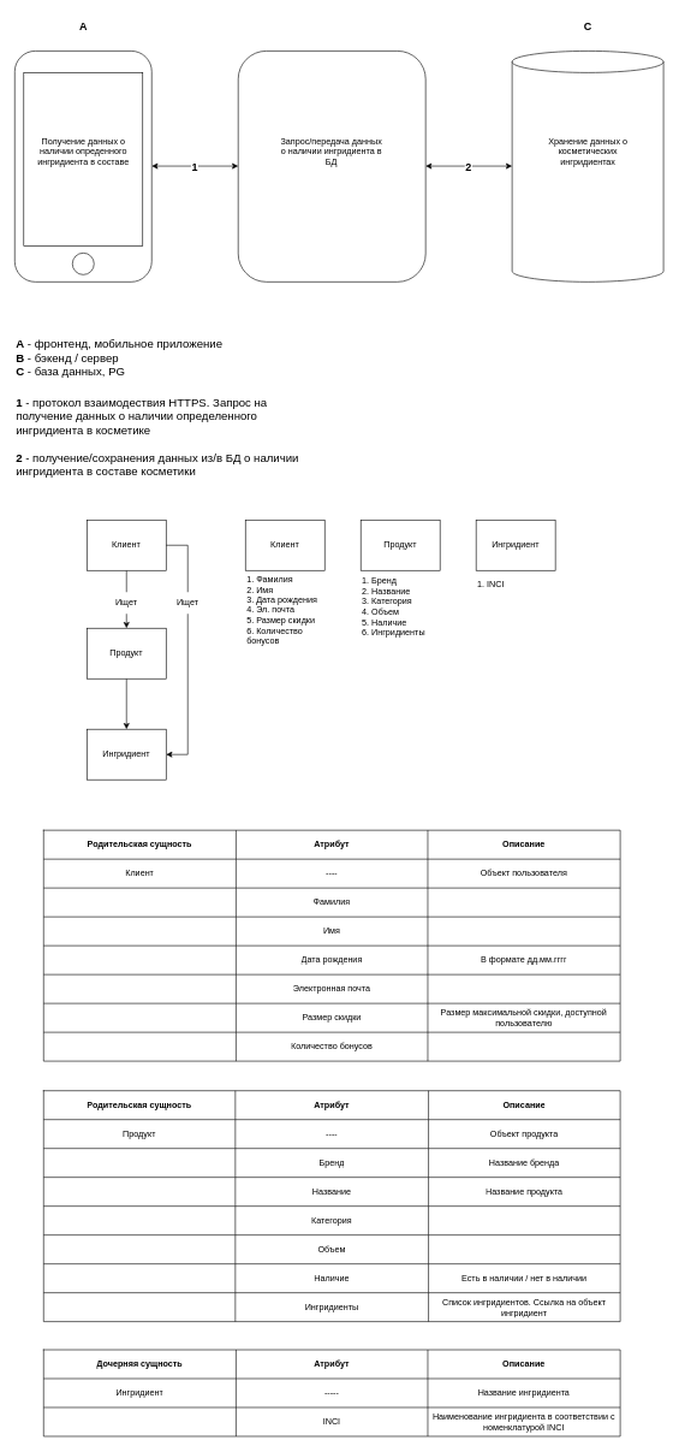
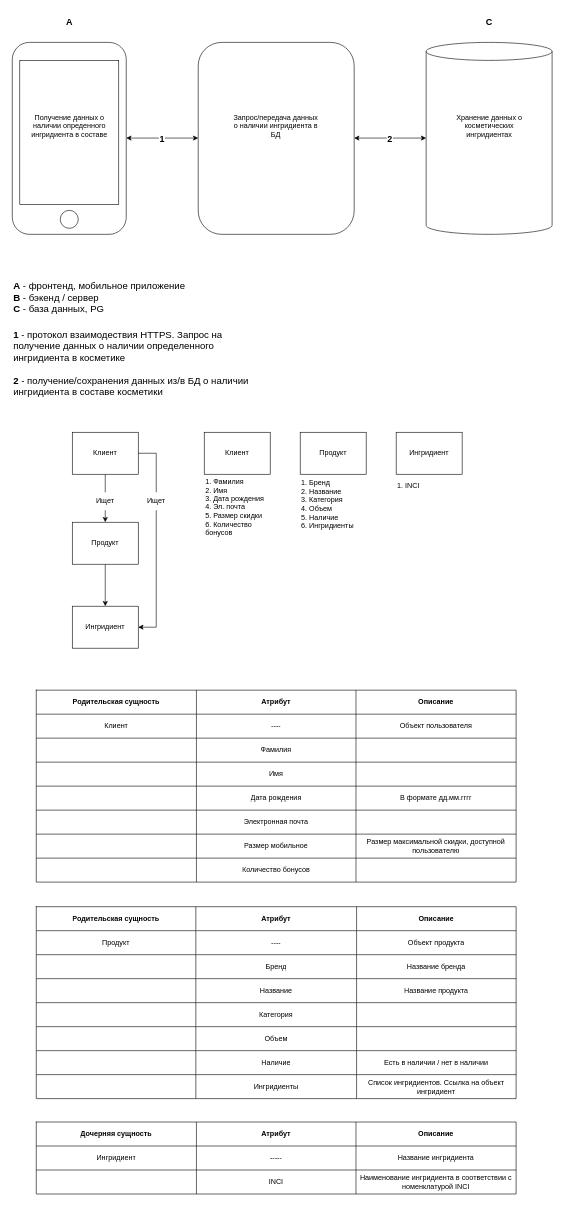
- <mxCell id="65" value="Размер скидки" style="shape=partialRectangle;html=1;whiteSpace=wrap;connectable=0;strokeColor=inherit;overflow=hidden;fillColor=none;top=0;left=0;bottom=0;right=0;pointerEvents=1;" vertex="1" parent="63"><mxGeometry x="267" width="266" height="40" as="geometry"><mxRectangle width="266" height="40" as="alternateBounds" /></mxGeometry></mxCell>
+ <mxCell id="65" value="Размер мобильное" style="shape=partialRectangle;html=1;whiteSpace=wrap;connectable=0;strokeColor=inherit;overflow=hidden;fillColor=none;top=0;left=0;bottom=0;right=0;pointerEvents=1;" vertex="1" parent="63"><mxGeometry x="267" width="266" height="40" as="geometry"><mxRectangle width="266" height="40" as="alternateBounds" /></mxGeometry></mxCell>
